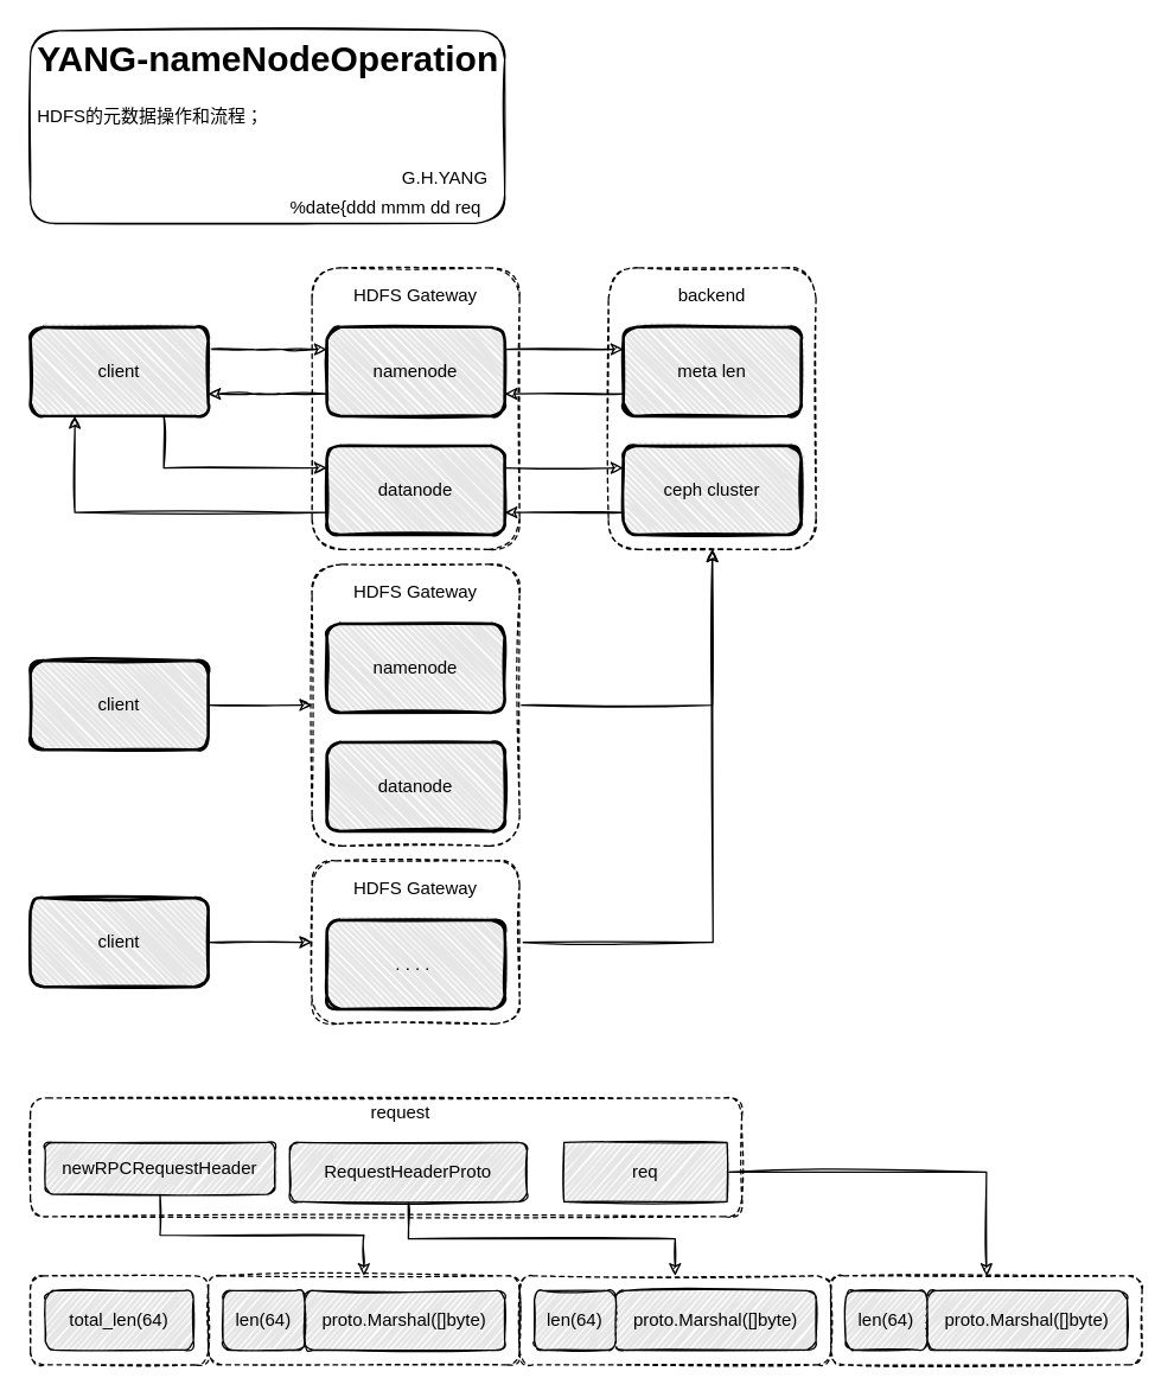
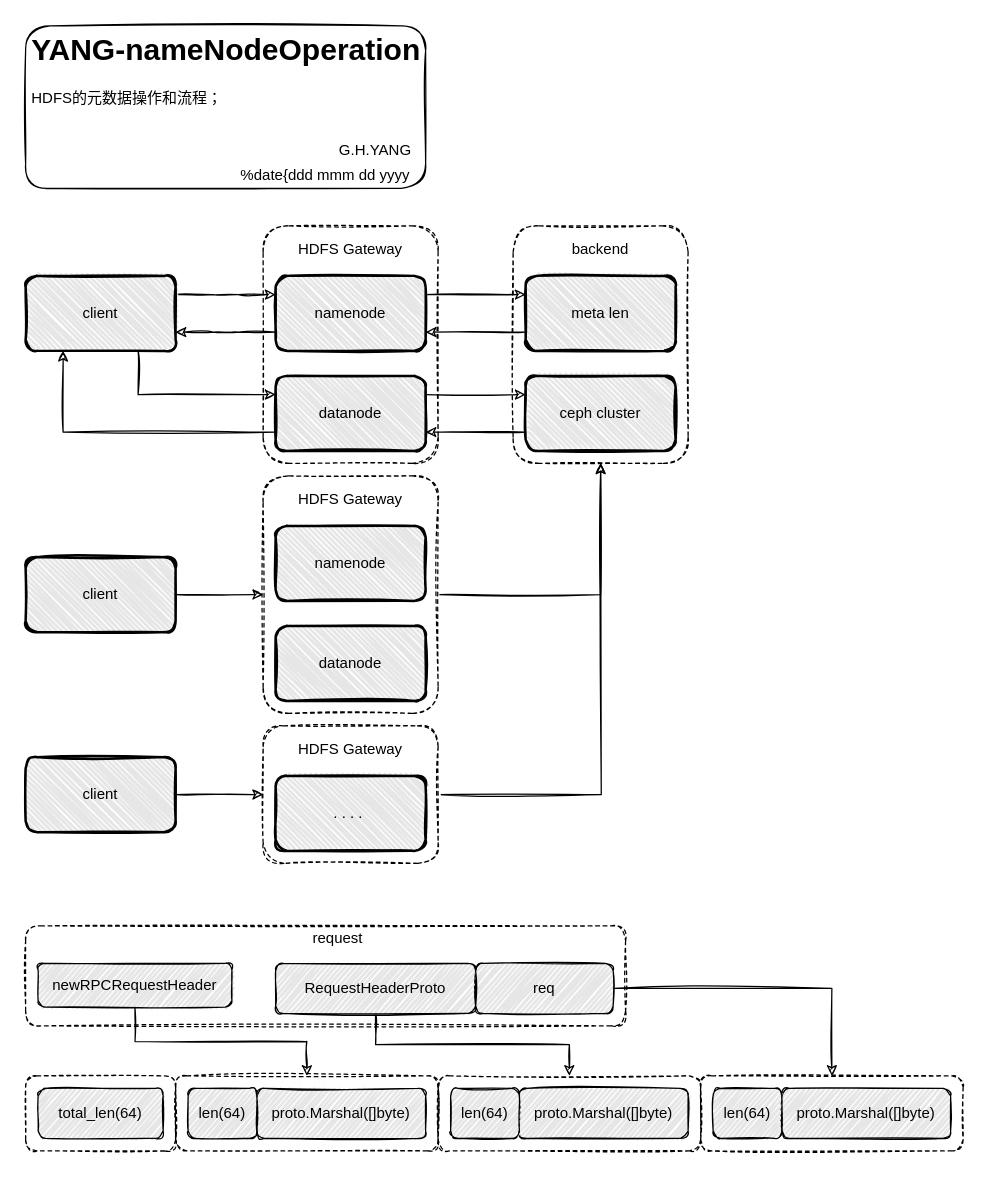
- <mxCell id="6" value="%date{ddd mmm dd req HH:MM:ss}%" style="text;html=1;strokeColor=none;fillColor=none;align=center;verticalAlign=middle;whiteSpace=wrap;overflow=hidden;fillWeight=2;hachureGap=3;jiggle=1;" parent="1" vertex="1"><mxGeometry x="180" y="130" width="160" height="20" as="geometry" /></mxCell>
+ <mxCell id="6" value="%date{ddd mmm dd yyyy HH:MM:ss}%" style="text;html=1;strokeColor=none;fillColor=none;align=center;verticalAlign=middle;whiteSpace=wrap;overflow=hidden;fillWeight=2;hachureGap=3;jiggle=1;" parent="1" vertex="1"><mxGeometry x="180" y="130" width="160" height="20" as="geometry" /></mxCell>
- <mxCell id="42" value="RequestHeaderProto" style="rounded=1;whiteSpace=wrap;html=1;sketch=1;fillWeight=2;hachureGap=3;jiggle=1;strokeColor=#000000;fillColor=#E6E6E6;" vertex="1" parent="1"><mxGeometry x="195" y="770" width="160" height="40" as="geometry" /></mxCell>
+ <mxCell id="42" value="RequestHeaderProto" style="rounded=1;whiteSpace=wrap;html=1;sketch=1;fillWeight=2;hachureGap=3;jiggle=1;strokeColor=#000000;fillColor=#E6E6E6;" vertex="1" parent="1"><mxGeometry x="220" y="770" width="160" height="40" as="geometry" /></mxCell>
- <mxCell id="44" value="req" style="whiteSpace=wrap;html=1;sketch=1;fillWeight=2;hachureGap=3;jiggle=1;strokeColor=#000000;fillColor=#E6E6E6;rounded=0;" vertex="1" parent="1"><mxGeometry x="380" y="770" width="110" height="40" as="geometry" /></mxCell>
+ <mxCell id="44" value="req" style="rounded=1;whiteSpace=wrap;html=1;sketch=1;fillWeight=2;hachureGap=3;jiggle=1;strokeColor=#000000;fillColor=#E6E6E6;" vertex="1" parent="1"><mxGeometry x="380" y="770" width="110" height="40" as="geometry" /></mxCell>
